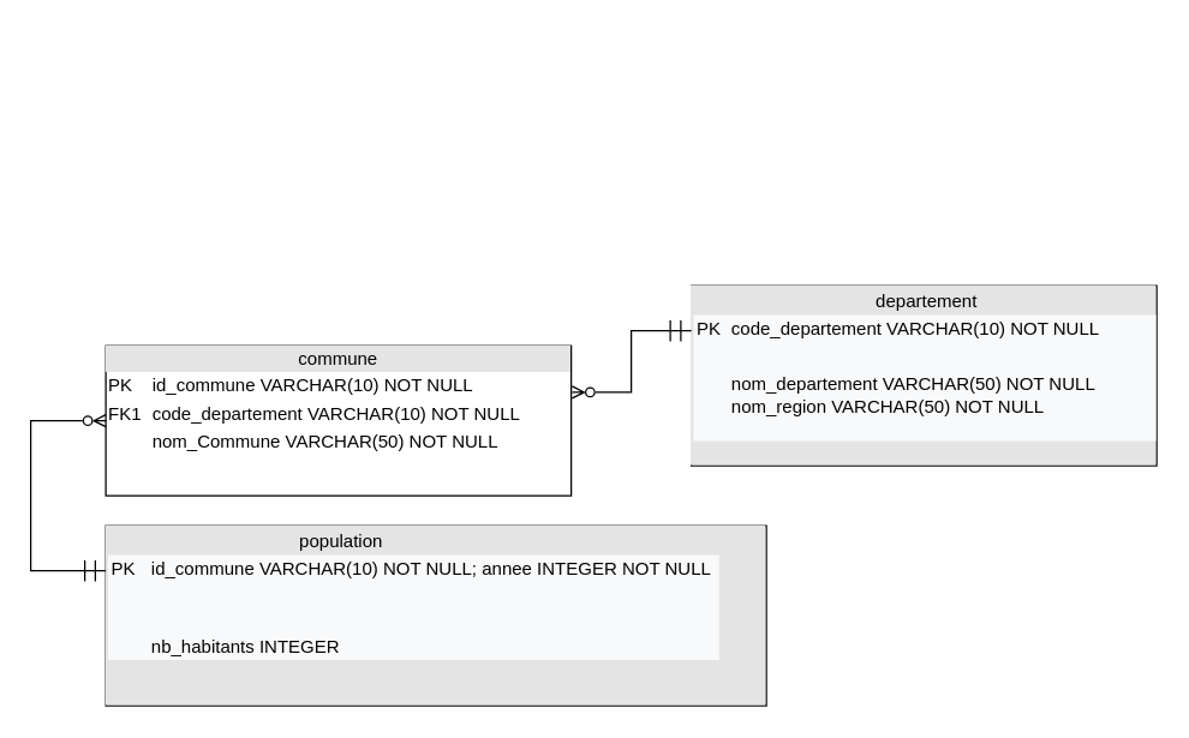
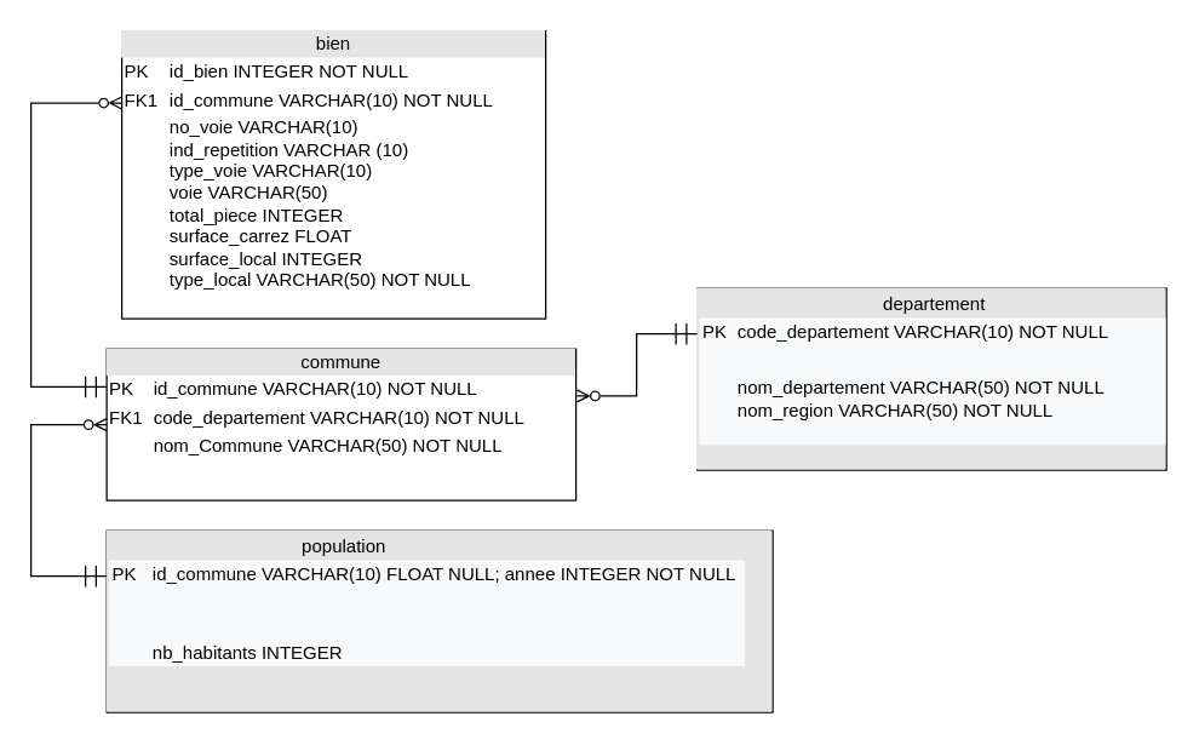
+ <mxCell id="2" value="&lt;div style=&quot;text-align: center; box-sizing: border-box; width: 100%; background: rgb(228, 228, 228); padding: 2px;&quot;&gt;bien&lt;/div&gt;&lt;table style=&quot;width:100%;font-size:1em;&quot; cellpadding=&quot;2&quot; cellspacing=&quot;0&quot;&gt;&lt;tbody&gt;&lt;tr&gt;&lt;td&gt;PK&lt;/td&gt;&lt;td&gt;id_bien INTEGER NOT NULL&lt;/td&gt;&lt;/tr&gt;&lt;tr&gt;&lt;td&gt;FK1&lt;/td&gt;&lt;td&gt;id_commune VARCHAR(10) NOT NULL&lt;/td&gt;&lt;/tr&gt;&lt;tr&gt;&lt;td&gt;&lt;/td&gt;&lt;td&gt;no_voie VARCHAR(10)&lt;br&gt;ind_repetition VARCHAR (10)&lt;br&gt;type_voie VARCHAR(10)&lt;br&gt;voie VARCHAR(50)&lt;br&gt;total_piece INTEGER&lt;br&gt;surface_carrez FLOAT&lt;br&gt;surface_local INTEGER&lt;br&gt;type_local VARCHAR(50) NOT NULL&lt;/td&gt;&lt;/tr&gt;&lt;/tbody&gt;&lt;/table&gt;" style="verticalAlign=top;align=left;overflow=fill;html=1;" parent="1" vertex="1"><mxGeometry x="80" y="20" width="280" height="190" as="geometry" /></mxCell>
+ <mxCell id="4" value="" style="endArrow=ERmandOne;endFill=0;endSize=12;html=1;rounded=0;exitX=0;exitY=0.25;exitDx=0;exitDy=0;edgeStyle=orthogonalEdgeStyle;startArrow=ERzeroToMany;startFill=0;entryX=0;entryY=0.25;entryDx=0;entryDy=0;" parent="1" source="2" target="3" edge="1"><mxGeometry width="160" relative="1" as="geometry"><mxPoint x="489.28" y="145.35" as="sourcePoint" /><mxPoint x="80" y="260" as="targetPoint" /><Array as="points"><mxPoint x="20" y="68" /><mxPoint x="20" y="255" /></Array></mxGeometry></mxCell>
- <mxCell id="7" value="&lt;div style=&quot;text-align: center; box-sizing: border-box; width: 100%; background: rgb(228, 228, 228); padding: 2px;&quot;&gt;&lt;div style=&quot;box-sizing: border-box; width: 310px; background-image: initial; background-position: initial; background-size: initial; background-repeat: initial; background-attachment: initial; background-origin: initial; background-clip: initial; padding: 2px;&quot;&gt;population&lt;/div&gt;&lt;table style=&quot;font-size: 1em; text-align: left; background-color: rgb(248, 249, 250); width: 310px;&quot; cellpadding=&quot;2&quot; cellspacing=&quot;0&quot;&gt;&lt;tbody&gt;&lt;tr&gt;&lt;td&gt;PK&lt;span style=&quot;&quot;&gt;&#09;&lt;span style=&quot;white-space: pre;&quot;&gt;&#09;&lt;/span&gt;i&lt;/span&gt;d_commune VARCHAR(10)&amp;nbsp;NOT NULL; annee INTEGER NOT NULL&lt;br&gt;&lt;span style=&quot;&quot;&gt;&#09;&lt;/span&gt;&lt;br&gt;&lt;/td&gt;&lt;td&gt;&lt;br&gt;&lt;/td&gt;&lt;/tr&gt;&lt;tr&gt;&lt;td&gt;&lt;br&gt;&lt;/td&gt;&lt;td&gt;&lt;br&gt;&lt;/td&gt;&lt;/tr&gt;&lt;tr&gt;&lt;td&gt;&lt;span style=&quot;&quot;&gt;&#09;&lt;/span&gt;&lt;span style=&quot;white-space: pre;&quot;&gt;&#09;&lt;/span&gt;nb_habitants INTEGER&lt;br&gt;&lt;/td&gt;&lt;td&gt;&lt;br&gt;&lt;/td&gt;&lt;/tr&gt;&lt;/tbody&gt;&lt;/table&gt;&lt;table style=&quot;background-color: initial; font-size: 1em; text-align: left; width: 100%;&quot; cellpadding=&quot;2&quot; cellspacing=&quot;0&quot;&gt;&lt;tbody&gt;&lt;tr&gt;&lt;td&gt;&lt;/td&gt;&lt;td&gt;&lt;br&gt;&lt;/td&gt;&lt;/tr&gt;&lt;tr&gt;&lt;td&gt;&lt;/td&gt;&lt;td&gt;&lt;br&gt;&lt;/td&gt;&lt;/tr&gt;&lt;tr&gt;&lt;td&gt;&lt;/td&gt;&lt;td&gt;&lt;br&gt;&lt;/td&gt;&lt;/tr&gt;&lt;/tbody&gt;&lt;/table&gt;&lt;/div&gt;" style="verticalAlign=top;align=left;overflow=fill;html=1;" parent="1" vertex="1"><mxGeometry x="70" y="350" width="440" height="120" as="geometry" /></mxCell>
+ <mxCell id="7" value="&lt;div style=&quot;text-align: center; box-sizing: border-box; width: 100%; background: rgb(228, 228, 228); padding: 2px;&quot;&gt;&lt;div style=&quot;box-sizing: border-box; width: 310px; background-image: initial; background-position: initial; background-size: initial; background-repeat: initial; background-attachment: initial; background-origin: initial; background-clip: initial; padding: 2px;&quot;&gt;population&lt;/div&gt;&lt;table style=&quot;font-size: 1em; text-align: left; background-color: rgb(248, 249, 250); width: 310px;&quot; cellpadding=&quot;2&quot; cellspacing=&quot;0&quot;&gt;&lt;tbody&gt;&lt;tr&gt;&lt;td&gt;PK&lt;span style=&quot;&quot;&gt;&#09;&lt;span style=&quot;white-space: pre;&quot;&gt;&#09;&lt;/span&gt;i&lt;/span&gt;d_commune VARCHAR(10)&amp;nbsp;FLOAT NULL; annee INTEGER NOT NULL&lt;br&gt;&lt;span style=&quot;&quot;&gt;&#09;&lt;/span&gt;&lt;br&gt;&lt;/td&gt;&lt;td&gt;&lt;br&gt;&lt;/td&gt;&lt;/tr&gt;&lt;tr&gt;&lt;td&gt;&lt;br&gt;&lt;/td&gt;&lt;td&gt;&lt;br&gt;&lt;/td&gt;&lt;/tr&gt;&lt;tr&gt;&lt;td&gt;&lt;span style=&quot;&quot;&gt;&#09;&lt;/span&gt;&lt;span style=&quot;white-space: pre;&quot;&gt;&#09;&lt;/span&gt;nb_habitants INTEGER&lt;br&gt;&lt;/td&gt;&lt;td&gt;&lt;br&gt;&lt;/td&gt;&lt;/tr&gt;&lt;/tbody&gt;&lt;/table&gt;&lt;table style=&quot;background-color: initial; font-size: 1em; text-align: left; width: 100%;&quot; cellpadding=&quot;2&quot; cellspacing=&quot;0&quot;&gt;&lt;tbody&gt;&lt;tr&gt;&lt;td&gt;&lt;/td&gt;&lt;td&gt;&lt;br&gt;&lt;/td&gt;&lt;/tr&gt;&lt;tr&gt;&lt;td&gt;&lt;/td&gt;&lt;td&gt;&lt;br&gt;&lt;/td&gt;&lt;/tr&gt;&lt;tr&gt;&lt;td&gt;&lt;/td&gt;&lt;td&gt;&lt;br&gt;&lt;/td&gt;&lt;/tr&gt;&lt;/tbody&gt;&lt;/table&gt;&lt;/div&gt;" style="verticalAlign=top;align=left;overflow=fill;html=1;" parent="1" vertex="1"><mxGeometry x="70" y="350" width="440" height="120" as="geometry" /></mxCell>
